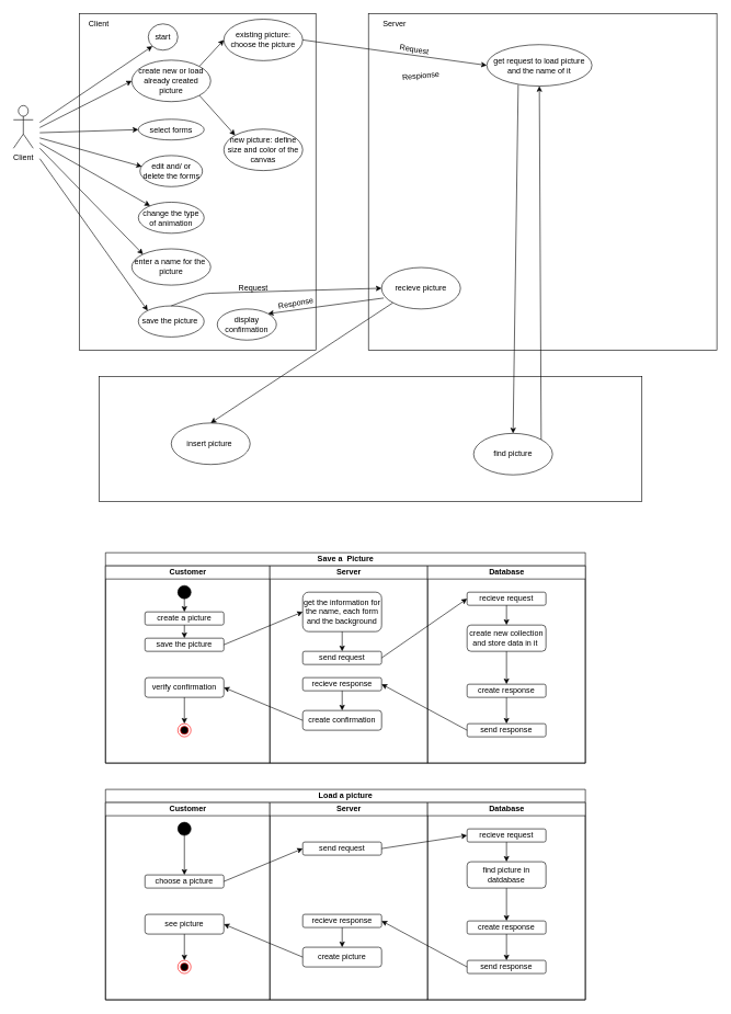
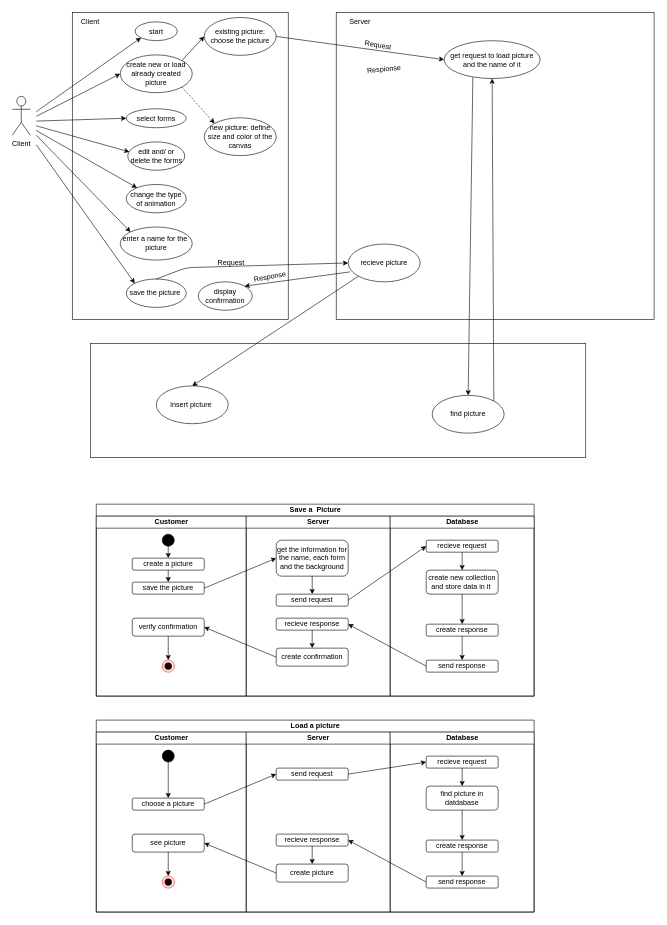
- <mxCell id="5" value="start" style="ellipse;whiteSpace=wrap;html=1;" parent="1" vertex="1"><mxGeometry x="225" y="35.767" width="45" height="40" as="geometry" /></mxCell>
+ <mxCell id="5" value="start" style="ellipse;whiteSpace=wrap;html=1;" parent="1" vertex="1"><mxGeometry x="225" y="35.767" width="70" height="31.533" as="geometry" /></mxCell>
- <mxCell id="27" value="" style="endArrow=classic;html=1;exitX=1;exitY=1;exitDx=0;exitDy=0;entryX=0;entryY=0;entryDx=0;entryDy=0;" parent="1" source="11" target="12" edge="1"><mxGeometry width="50" height="50" relative="1" as="geometry"><mxPoint x="40" y="382.63" as="sourcePoint" /><mxPoint x="90" y="343.214" as="targetPoint" /></mxGeometry></mxCell>
+ <mxCell id="27" value="" style="endArrow=classic;html=1;exitX=1;exitY=1;exitDx=0;exitDy=0;entryX=0;entryY=0;entryDx=0;entryDy=0;dashed=1;" parent="1" source="11" target="12" edge="1"><mxGeometry width="50" height="50" relative="1" as="geometry"><mxPoint x="40" y="382.63" as="sourcePoint" /><mxPoint x="90" y="343.214" as="targetPoint" /></mxGeometry></mxCell>
